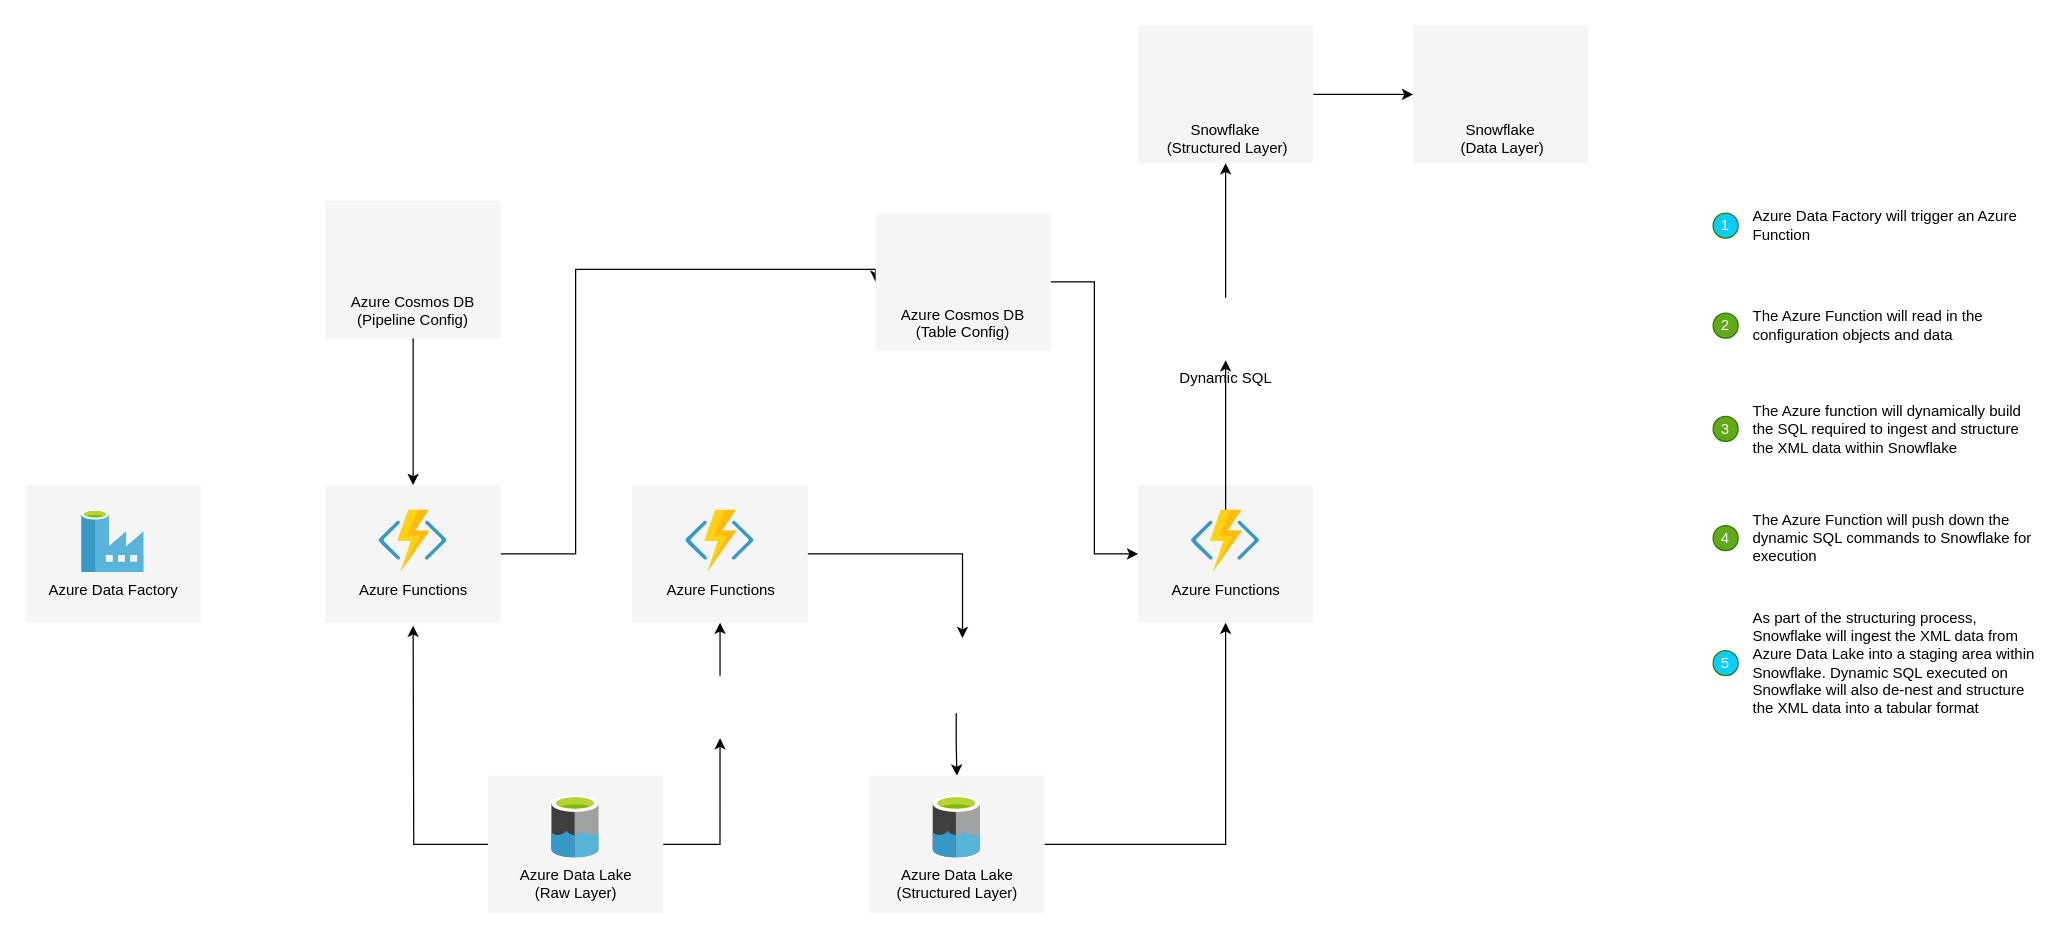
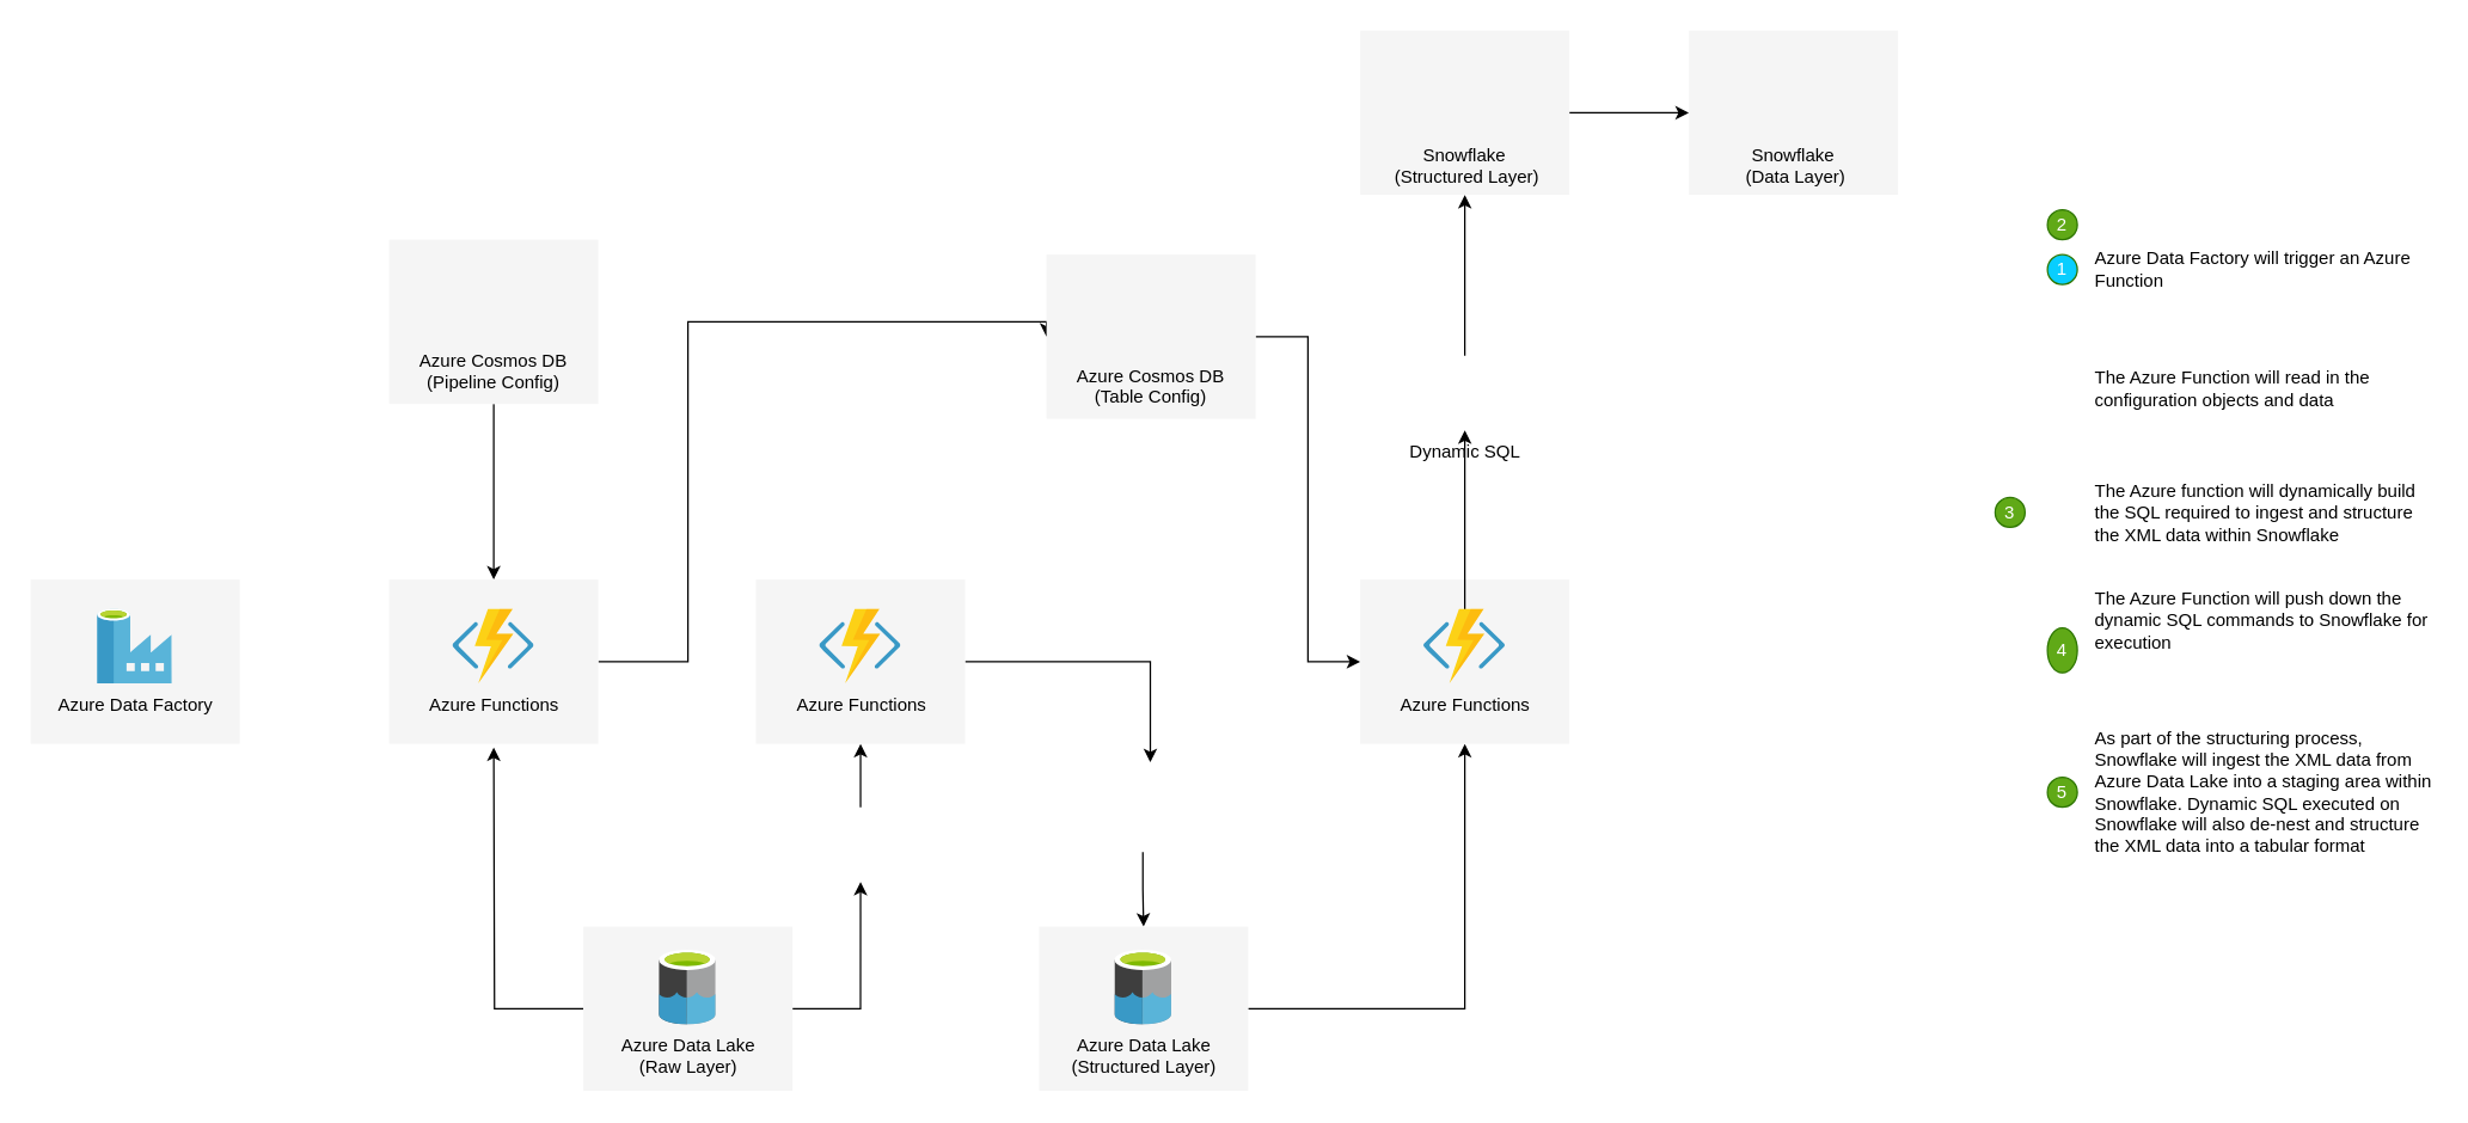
- <mxCell id="24" value="2" style="ellipse;whiteSpace=wrap;html=1;aspect=fixed;fillColor=#60a917;strokeColor=#2D7600;fontColor=#ffffff;" parent="1" vertex="1"><mxGeometry x="1370" y="250" width="20" height="20" as="geometry" /></mxCell>
+ <mxCell id="24" value="2" style="ellipse;whiteSpace=wrap;html=1;aspect=fixed;fillColor=#60a917;strokeColor=#2D7600;fontColor=#ffffff;" parent="1" vertex="1"><mxGeometry x="1370" y="140" width="20" height="20" as="geometry" /></mxCell>
- <mxCell id="26" value="3" style="ellipse;whiteSpace=wrap;html=1;aspect=fixed;fillColor=#60a917;strokeColor=#2D7600;fontColor=#ffffff;" parent="1" vertex="1"><mxGeometry x="1370" y="332.6" width="20" height="20" as="geometry" /></mxCell>
+ <mxCell id="26" value="3" style="ellipse;whiteSpace=wrap;html=1;aspect=fixed;fillColor=#60a917;strokeColor=#2D7600;fontColor=#ffffff;" parent="1" vertex="1"><mxGeometry x="1335" y="332.6" width="20" height="20" as="geometry" /></mxCell>
- <mxCell id="28" value="4" style="ellipse;whiteSpace=wrap;html=1;aspect=fixed;fillColor=#60a917;strokeColor=#2D7600;fontColor=#ffffff;" parent="1" vertex="1"><mxGeometry x="1370" y="420" width="20" height="20" as="geometry" /></mxCell>
+ <mxCell id="28" value="4" style="ellipse;whiteSpace=wrap;html=1;aspect=fixed;fillColor=#60a917;strokeColor=#2D7600;fontColor=#ffffff;" parent="1" vertex="1"><mxGeometry x="1370" y="420" width="20" height="30" as="geometry" /></mxCell>
- <mxCell id="29" value="The Azure Function will push down the dynamic SQL commands to Snowflake for execution" style="text;html=1;strokeColor=none;fillColor=none;align=left;verticalAlign=middle;whiteSpace=wrap;rounded=0;" parent="1" vertex="1"><mxGeometry x="1400" y="400" width="230" height="60" as="geometry" /></mxCell>
+ <mxCell id="29" value="The Azure Function will push down the dynamic SQL commands to Snowflake for execution" style="text;html=1;strokeColor=none;fillColor=none;align=left;verticalAlign=middle;whiteSpace=wrap;rounded=0;" parent="1" vertex="1"><mxGeometry x="1400" y="385" width="230" height="60" as="geometry" /></mxCell>
- <mxCell id="30" value="5" style="ellipse;whiteSpace=wrap;html=1;aspect=fixed;fillColor=#08ceff;strokeColor=#2D7600;fontColor=#ffffff;" parent="1" vertex="1"><mxGeometry x="1370" y="520" width="20" height="20" as="geometry" /></mxCell>
+ <mxCell id="30" value="5" style="ellipse;whiteSpace=wrap;html=1;aspect=fixed;fillColor=#60a917;strokeColor=#2D7600;fontColor=#ffffff;" parent="1" vertex="1"><mxGeometry x="1370" y="520" width="20" height="20" as="geometry" /></mxCell>
